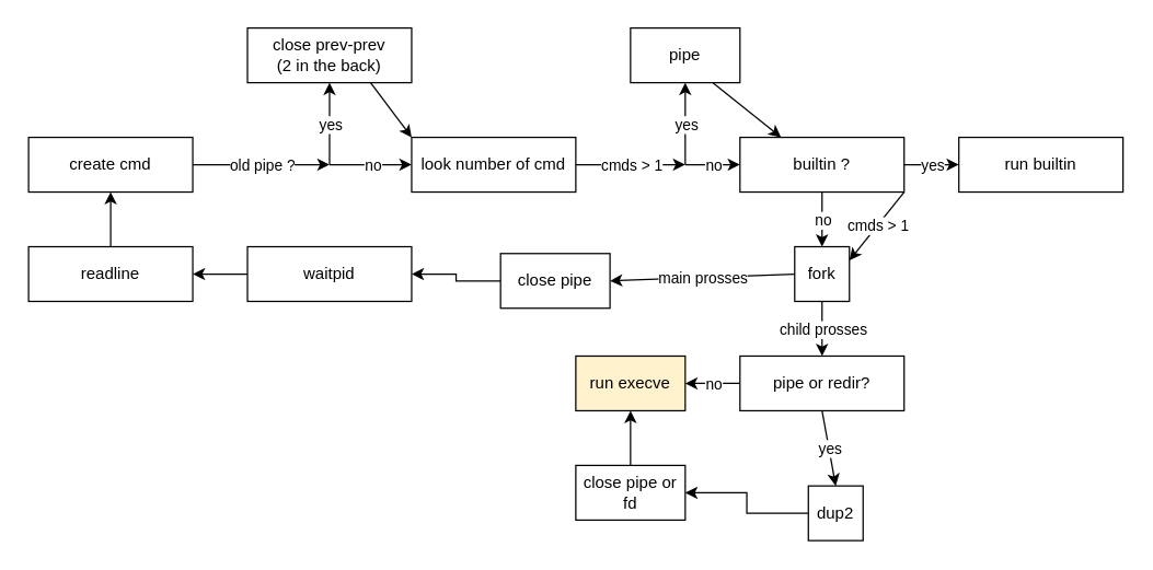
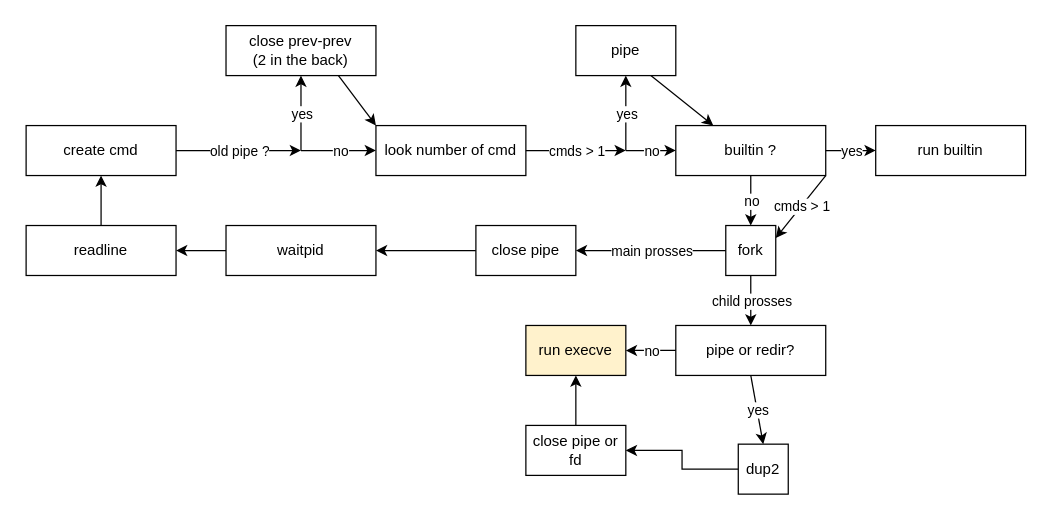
- <mxCell id="47" value="close pipe" style="whiteSpace=wrap;html=1;" parent="1" vertex="1"><mxGeometry x="365" y="185" width="80" height="40" as="geometry" /></mxCell>
+ <mxCell id="47" value="close pipe" style="whiteSpace=wrap;html=1;" parent="1" vertex="1"><mxGeometry x="380" y="180" width="80" height="40" as="geometry" /></mxCell>
